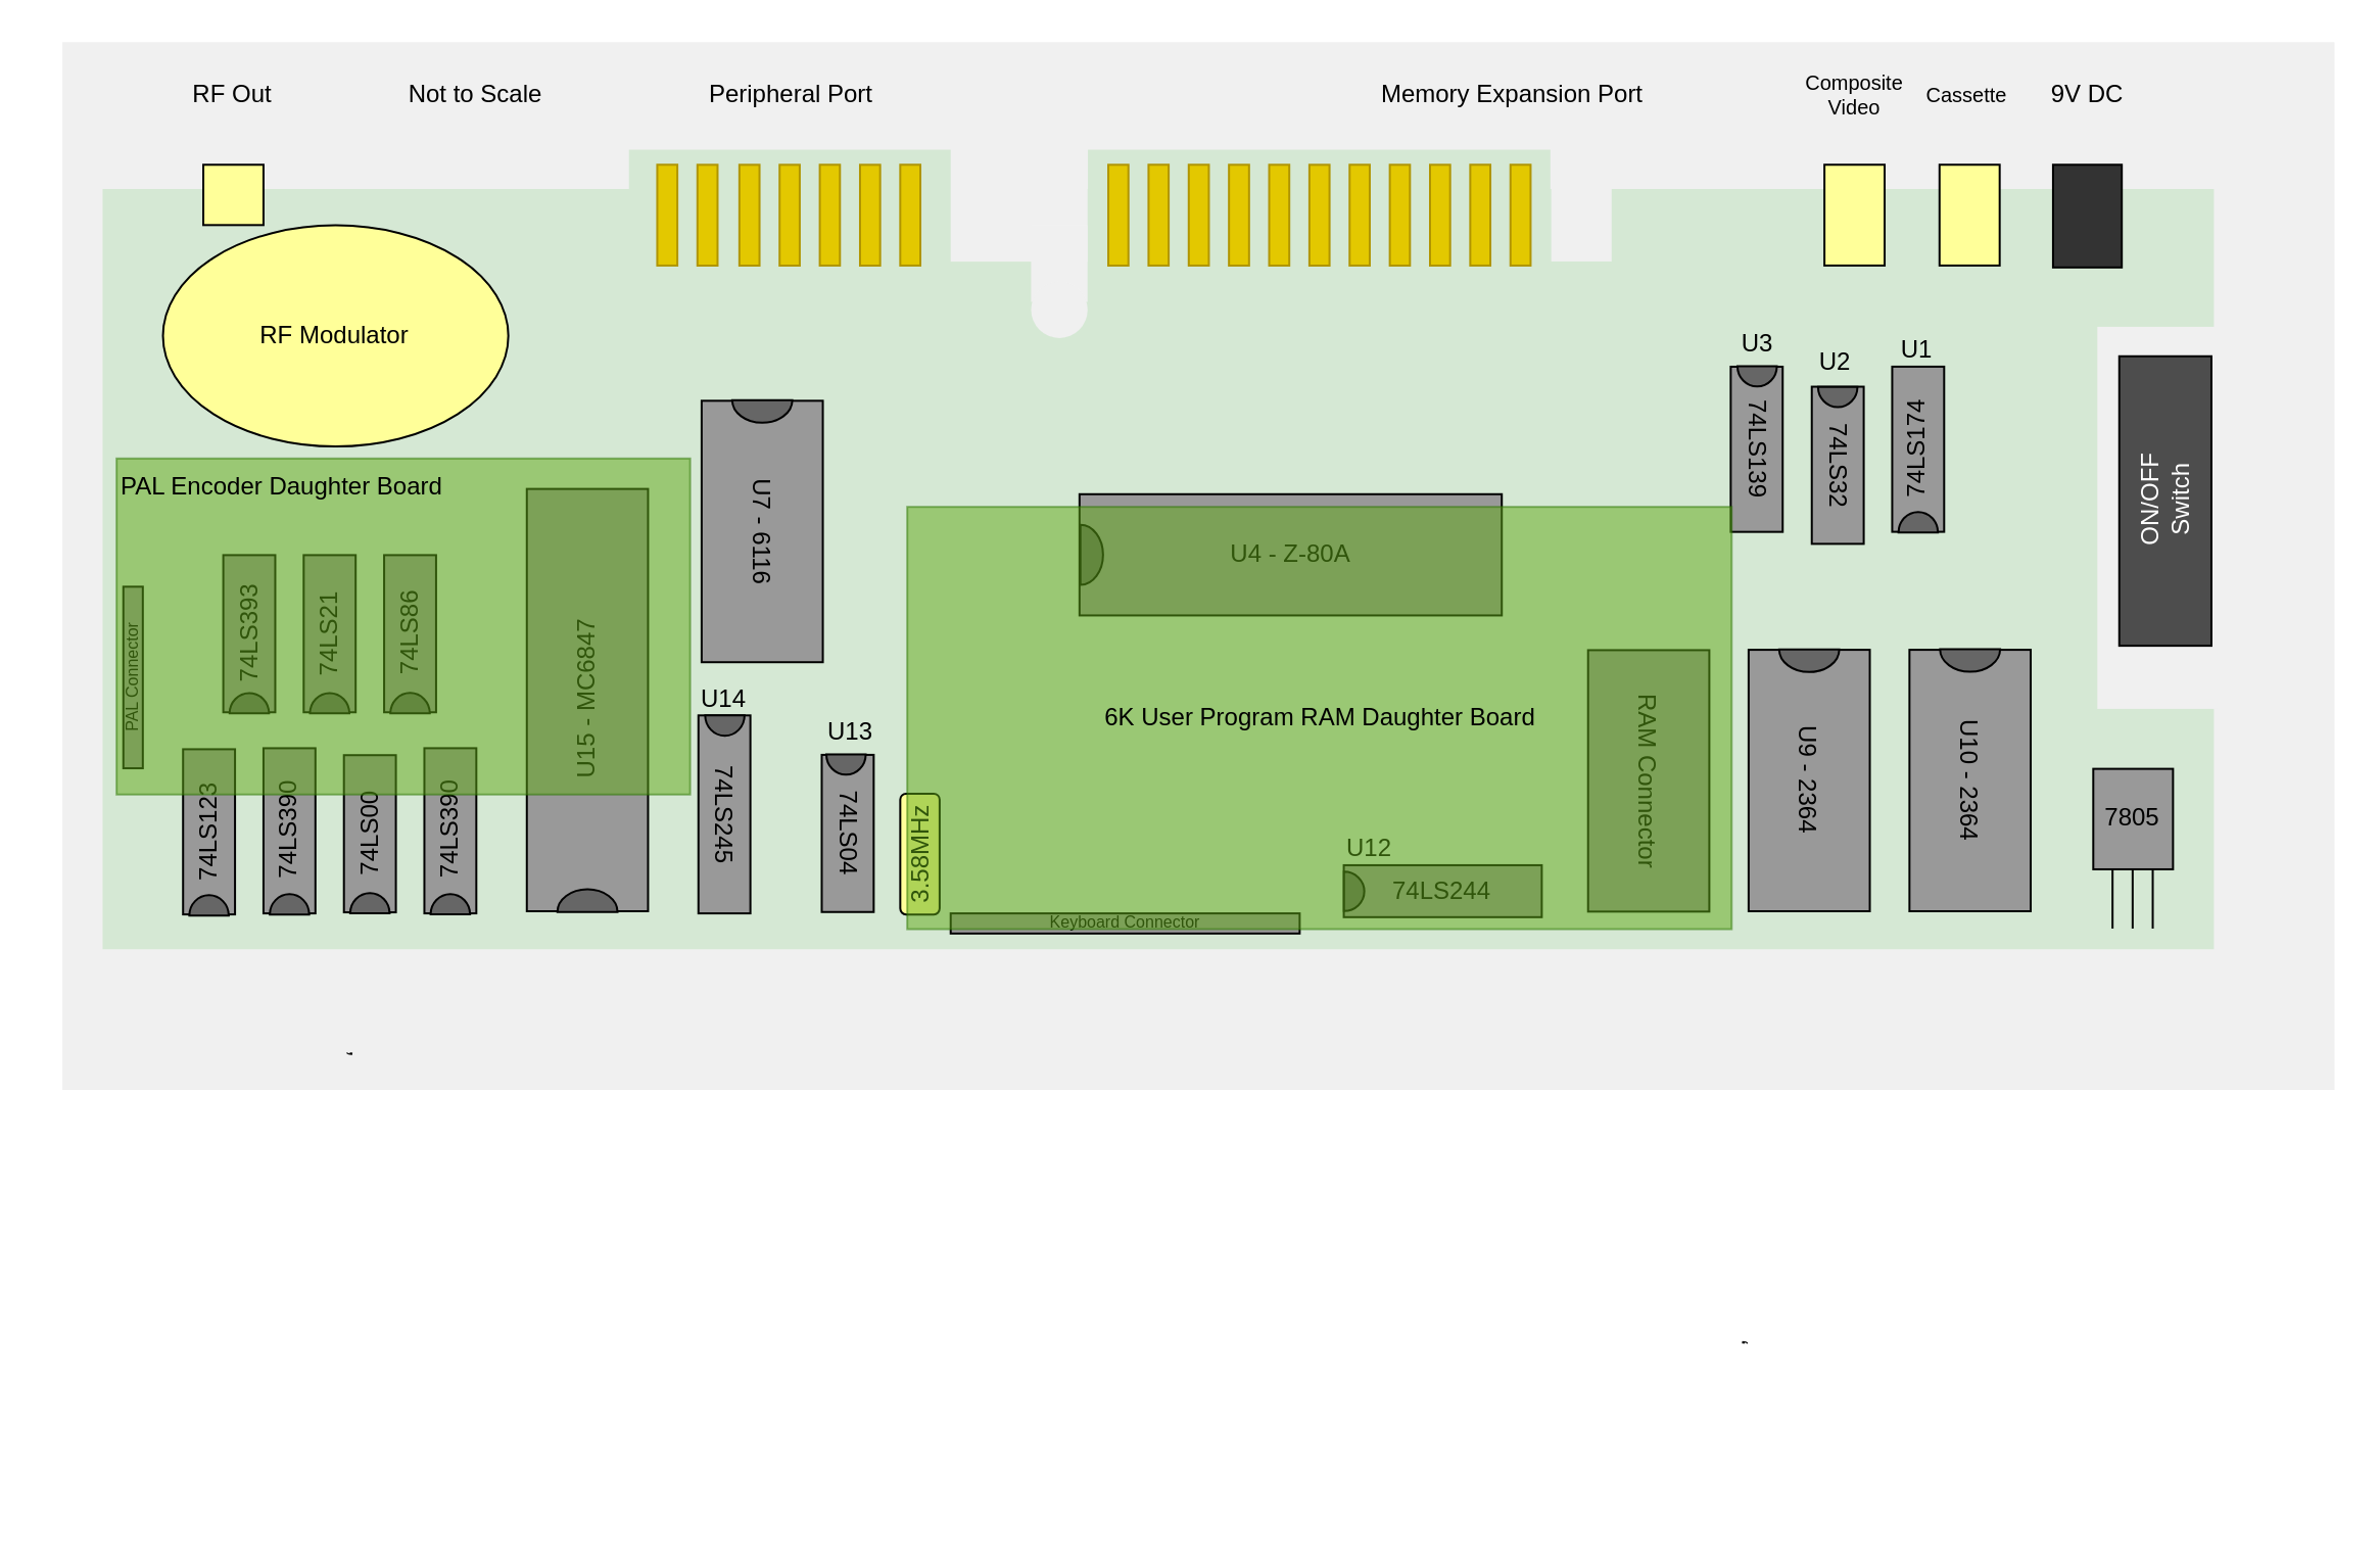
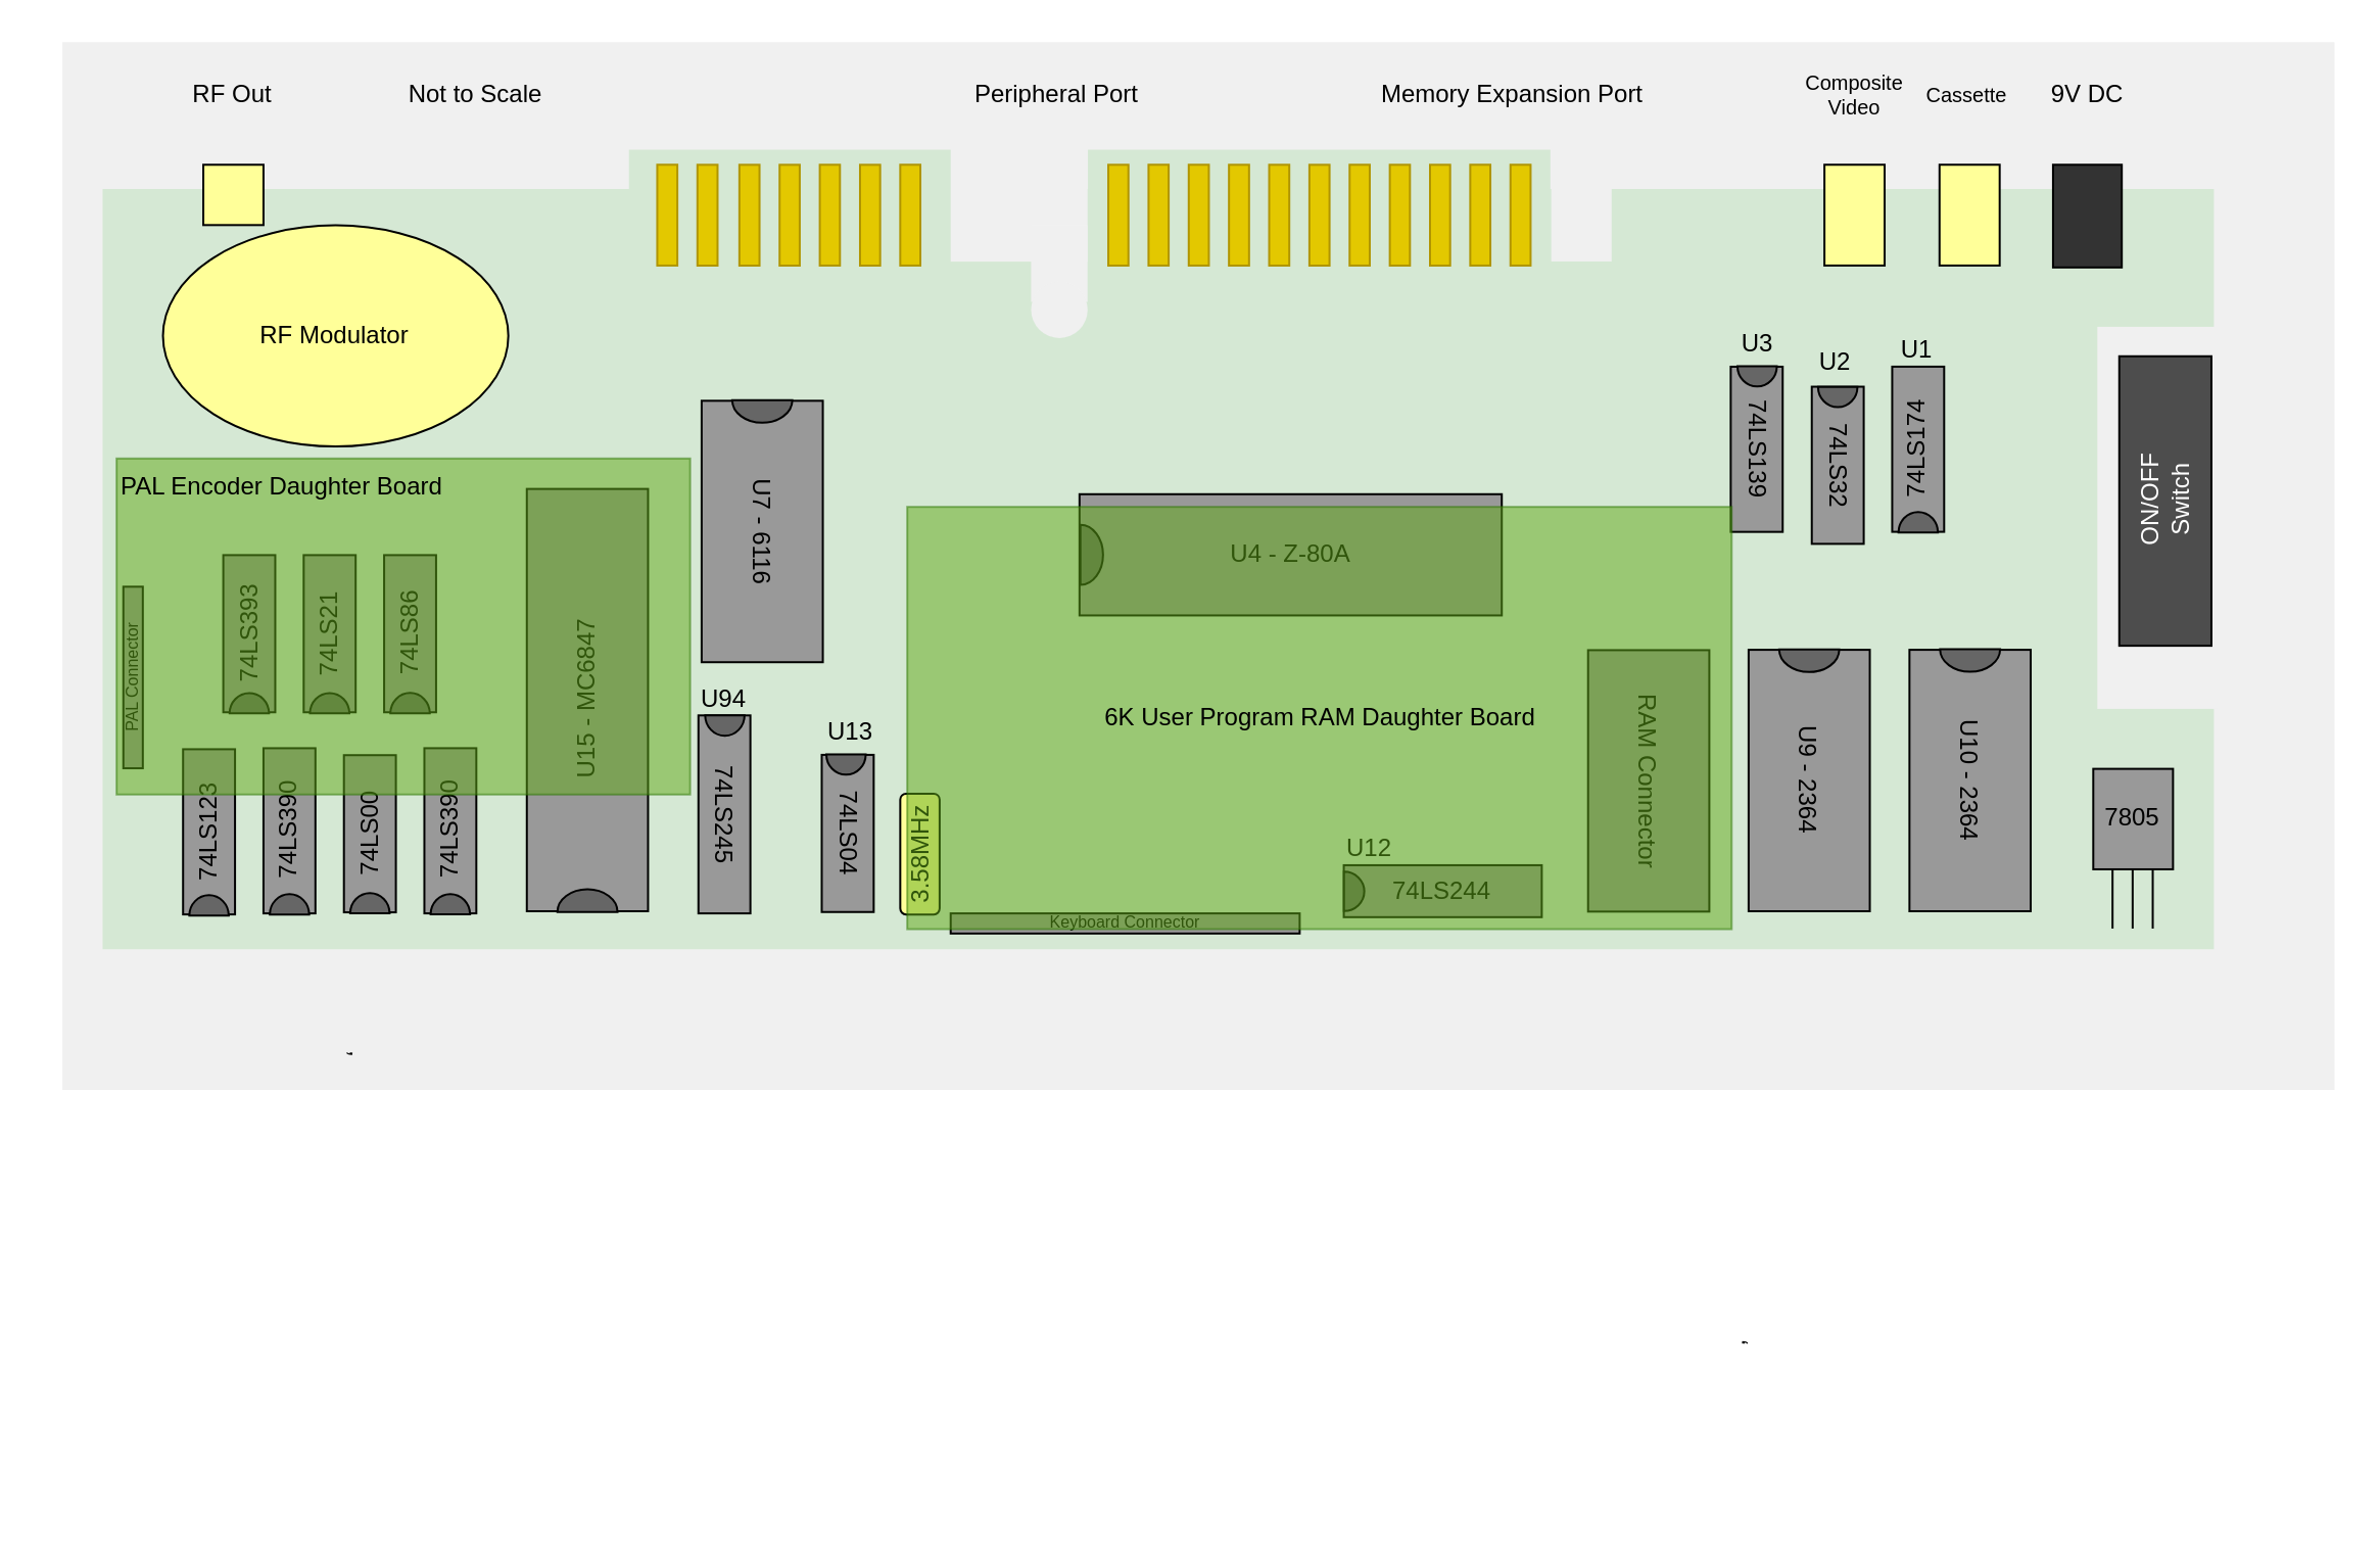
- <mxCell id="30" value="Peripheral Port" style="text;html=1;strokeColor=none;fillColor=none;align=center;verticalAlign=middle;whiteSpace=wrap;rounded=0;" vertex="1" parent="1"><mxGeometry x="310.432" y="31.052" width="154.43" height="30" as="geometry" /></mxCell>
+ <mxCell id="30" value="Peripheral Port" style="text;html=1;strokeColor=none;fillColor=none;align=center;verticalAlign=middle;whiteSpace=wrap;rounded=0;" vertex="1" parent="1"><mxGeometry x="440.432" y="31.052" width="154.43" height="30" as="geometry" /></mxCell>
- <mxCell id="92" value="U14" style="text;html=1;strokeColor=none;fillColor=none;align=center;verticalAlign=middle;whiteSpace=wrap;rounded=0;" vertex="1" parent="1"><mxGeometry x="334.015" y="333.445" width="40.16" height="16.2" as="geometry" /></mxCell>
+ <mxCell id="92" value="U94" style="text;html=1;strokeColor=none;fillColor=none;align=center;verticalAlign=middle;whiteSpace=wrap;rounded=0;" vertex="1" parent="1"><mxGeometry x="334.015" y="333.445" width="40.16" height="16.2" as="geometry" /></mxCell>
